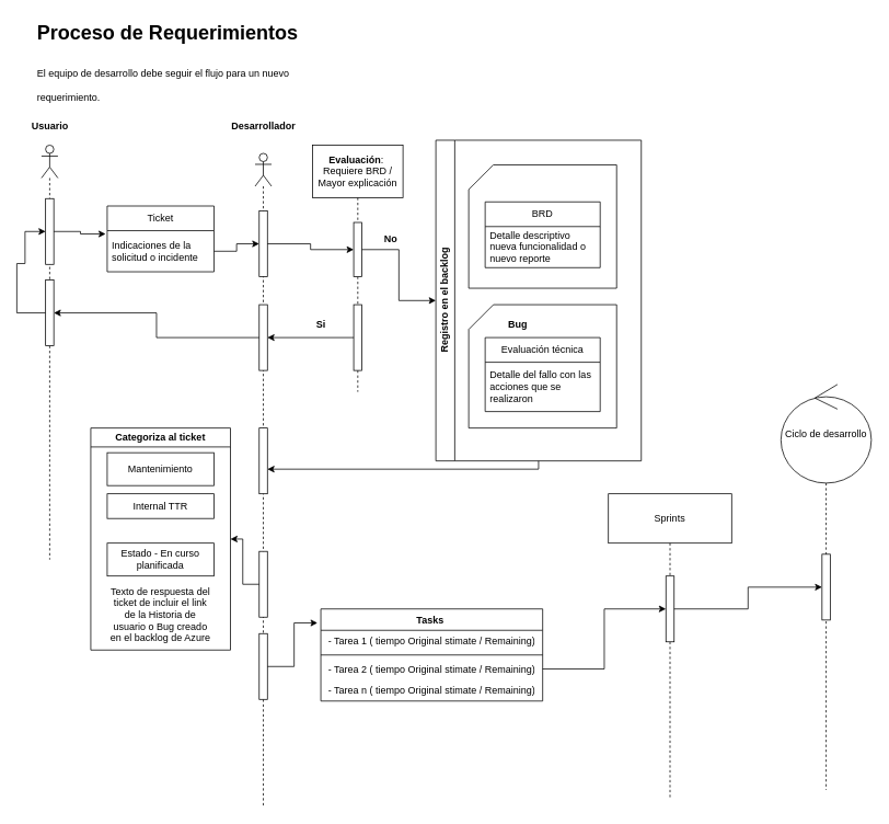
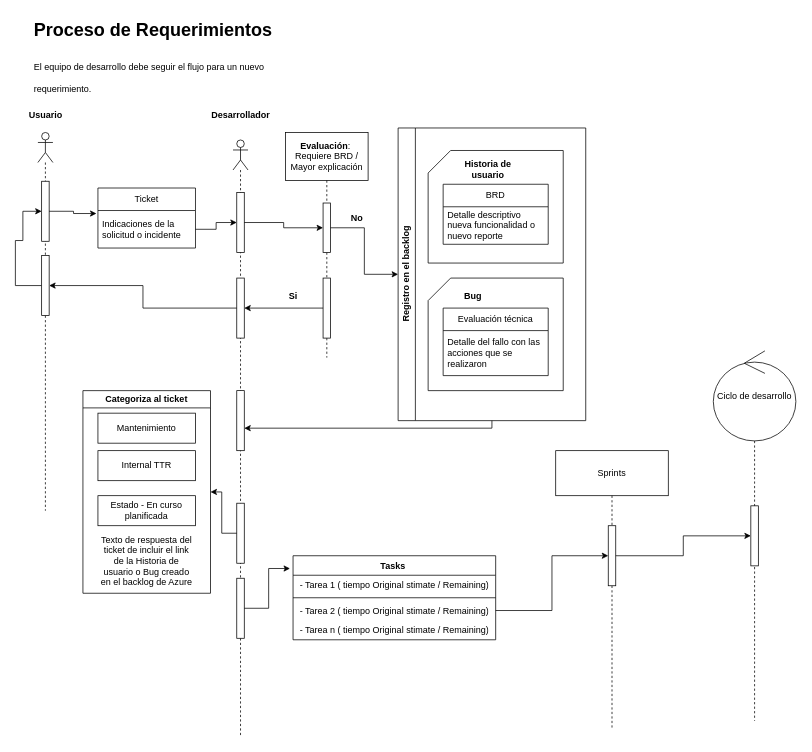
+ <mxCell id="8" value="Historia de usuario" style="text;html=1;align=center;verticalAlign=middle;whiteSpace=wrap;rounded=0;fontStyle=1" vertex="1" parent="6"><mxGeometry x="30" y="10" width="100" height="30" as="geometry" /></mxCell>
- <mxCell id="34" value="Internal TTR" style="rounded=0;whiteSpace=wrap;html=1;" vertex="1" parent="32"><mxGeometry x="20" y="80" width="130" height="30" as="geometry" /></mxCell>
+ <mxCell id="34" value="Internal TTR" style="rounded=0;whiteSpace=wrap;html=1;" vertex="1" parent="32"><mxGeometry x="20" y="80" width="130" height="40" as="geometry" /></mxCell>
